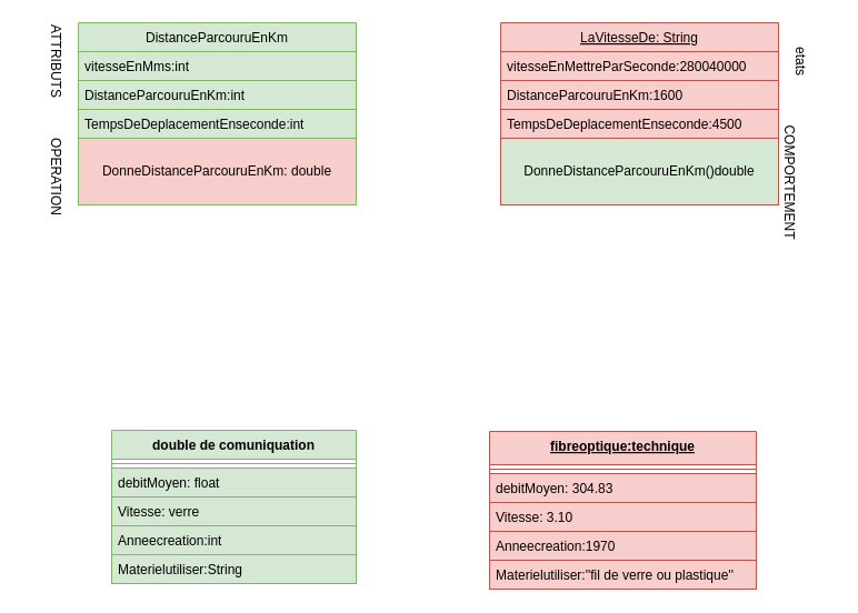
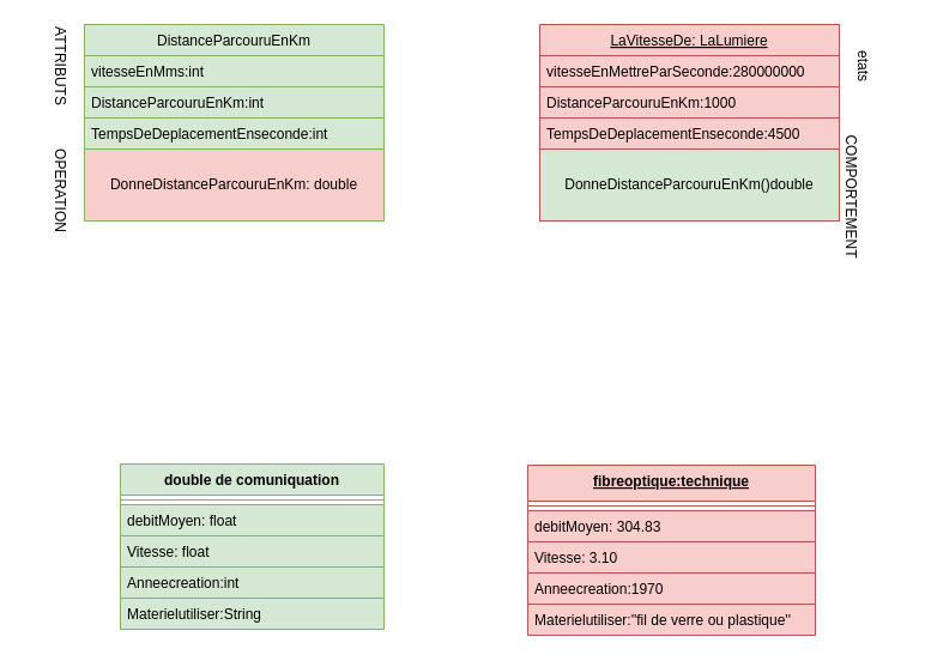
- <mxCell id="6" value="LaVitesseDe: String" style="swimlane;fontStyle=4;childLayout=stackLayout;horizontal=1;startSize=26;fillColor=#f8cecc;horizontalStack=0;resizeParent=1;resizeParentMax=0;resizeLast=0;collapsible=1;marginBottom=0;strokeColor=#b85450;" vertex="1" parent="1"><mxGeometry x="450" y="20" width="250" height="104" as="geometry" /></mxCell>
+ <mxCell id="6" value="LaVitesseDe: LaLumiere" style="swimlane;fontStyle=4;childLayout=stackLayout;horizontal=1;startSize=26;fillColor=#f8cecc;horizontalStack=0;resizeParent=1;resizeParentMax=0;resizeLast=0;collapsible=1;marginBottom=0;strokeColor=#b85450;" vertex="1" parent="1"><mxGeometry x="450" y="20" width="250" height="104" as="geometry" /></mxCell>
- <mxCell id="7" value="vitesseEnMettreParSeconde:280040000" style="text;strokeColor=#b85450;fillColor=#f8cecc;align=left;verticalAlign=top;spacingLeft=4;spacingRight=4;overflow=hidden;rotatable=0;points=[[0,0.5],[1,0.5]];portConstraint=eastwest;" vertex="1" parent="6"><mxGeometry y="26" width="250" height="26" as="geometry" /></mxCell>
+ <mxCell id="7" value="vitesseEnMettreParSeconde:280000000" style="text;strokeColor=#b85450;fillColor=#f8cecc;align=left;verticalAlign=top;spacingLeft=4;spacingRight=4;overflow=hidden;rotatable=0;points=[[0,0.5],[1,0.5]];portConstraint=eastwest;" vertex="1" parent="6"><mxGeometry y="26" width="250" height="26" as="geometry" /></mxCell>
- <mxCell id="8" value="DistanceParcouruEnKm:1600" style="text;strokeColor=#b85450;fillColor=#f8cecc;align=left;verticalAlign=top;spacingLeft=4;spacingRight=4;overflow=hidden;rotatable=0;points=[[0,0.5],[1,0.5]];portConstraint=eastwest;" vertex="1" parent="6"><mxGeometry y="52" width="250" height="26" as="geometry" /></mxCell>
+ <mxCell id="8" value="DistanceParcouruEnKm:1000" style="text;strokeColor=#b85450;fillColor=#f8cecc;align=left;verticalAlign=top;spacingLeft=4;spacingRight=4;overflow=hidden;rotatable=0;points=[[0,0.5],[1,0.5]];portConstraint=eastwest;" vertex="1" parent="6"><mxGeometry y="52" width="250" height="26" as="geometry" /></mxCell>
- <mxCell id="13" value="Vitesse: verre" style="text;strokeColor=#82b366;fillColor=#d5e8d4;align=left;verticalAlign=top;spacingLeft=4;spacingRight=4;overflow=hidden;rotatable=0;points=[[0,0.5],[1,0.5]];portConstraint=eastwest;" vertex="1" parent="10"><mxGeometry y="60" width="220" height="26" as="geometry" /></mxCell>
+ <mxCell id="13" value="Vitesse: float" style="text;strokeColor=#82b366;fillColor=#d5e8d4;align=left;verticalAlign=top;spacingLeft=4;spacingRight=4;overflow=hidden;rotatable=0;points=[[0,0.5],[1,0.5]];portConstraint=eastwest;" vertex="1" parent="10"><mxGeometry y="60" width="220" height="26" as="geometry" /></mxCell>
